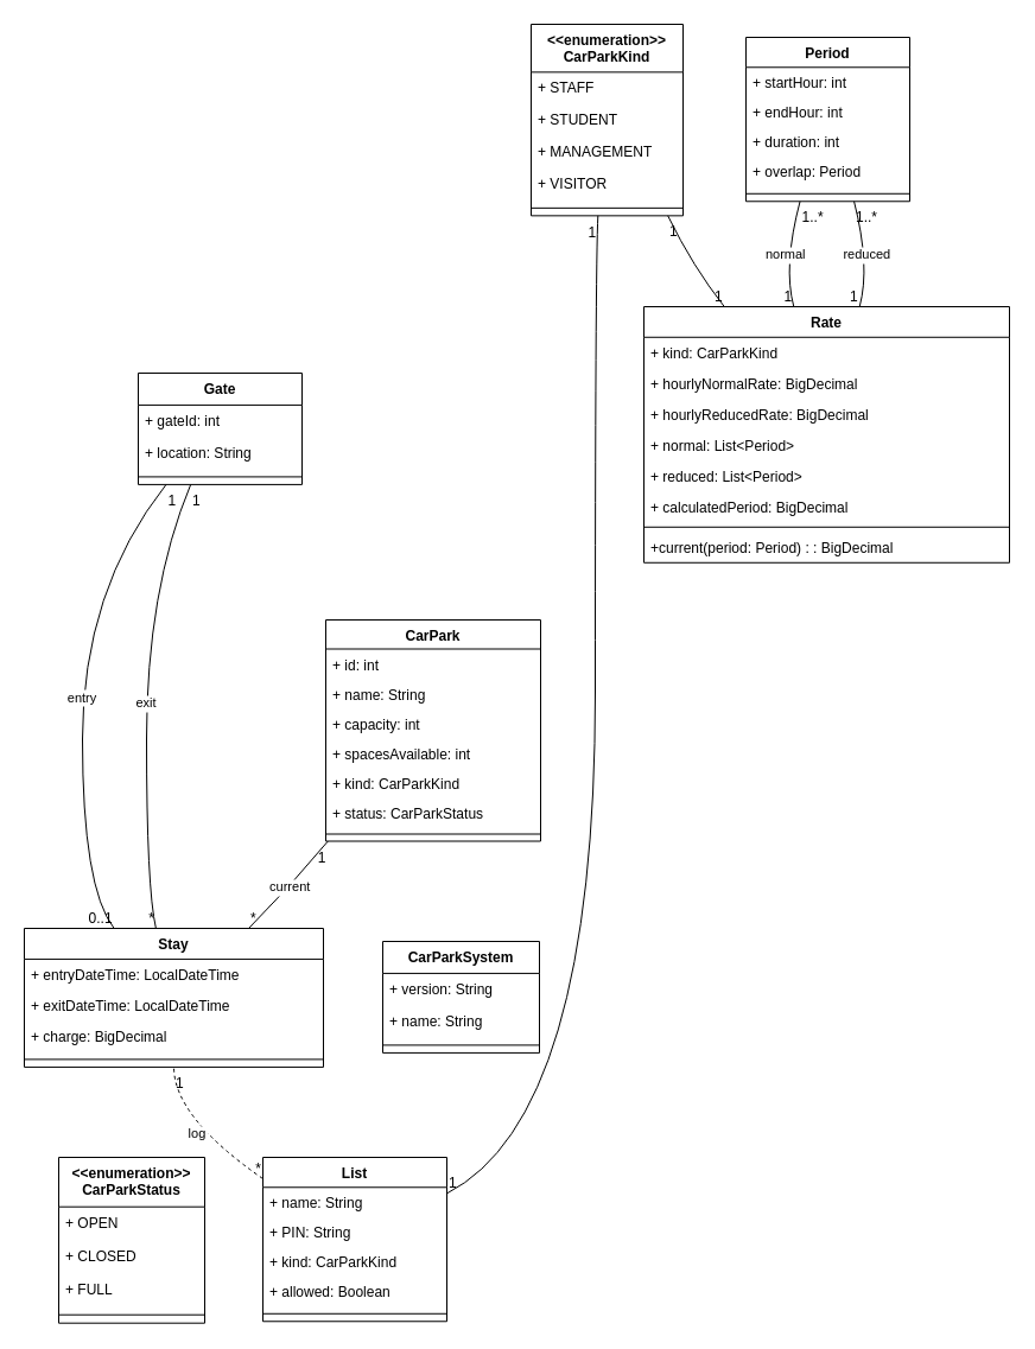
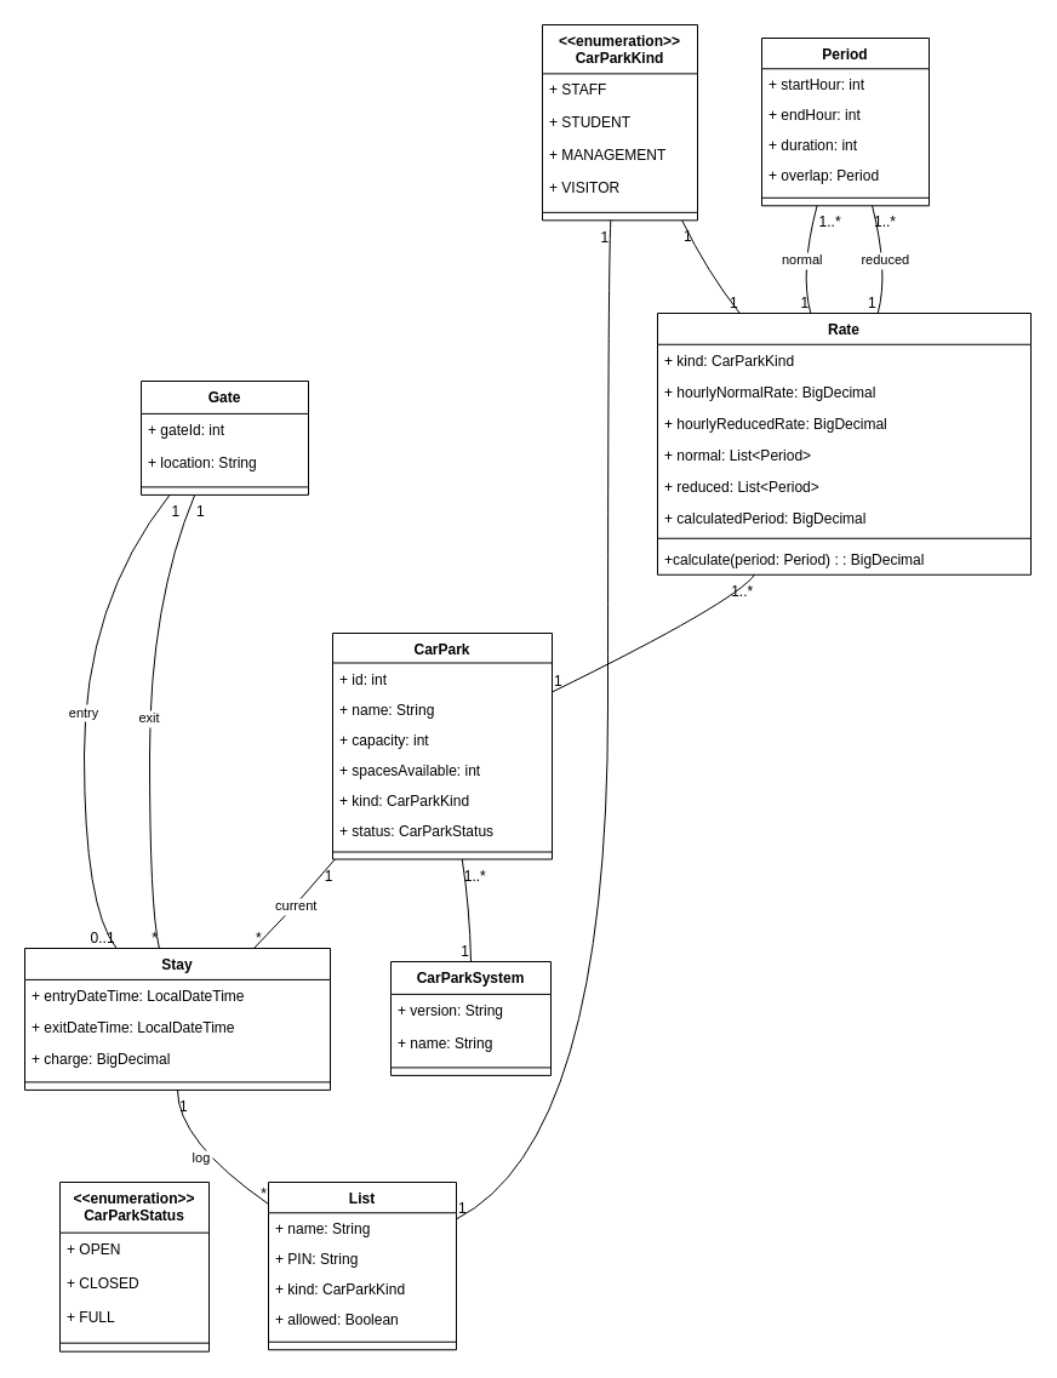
- <mxCell id="54" value="+current(period: Period) : : BigDecimal" style="text;strokeColor=none;fillColor=none;align=left;verticalAlign=top;spacingLeft=4;spacingRight=4;overflow=hidden;rotatable=0;points=[[0,0.5],[1,0.5]];portConstraint=eastwest;" parent="46" vertex="1"><mxGeometry y="189.775" width="308" height="26" as="geometry" /></mxCell>
+ <mxCell id="54" value="+calculate(period: Period) : : BigDecimal" style="text;strokeColor=none;fillColor=none;align=left;verticalAlign=top;spacingLeft=4;spacingRight=4;overflow=hidden;rotatable=0;points=[[0,0.5],[1,0.5]];portConstraint=eastwest;" parent="46" vertex="1"><mxGeometry y="189.775" width="308" height="26" as="geometry" /></mxCell>
+ <mxCell id="70" value="" style="curved=1;startArrow=none;endArrow=none;exitX=1;exitY=0.26;entryX=0.26;entryY=1;rounded=0;" parent="1" source="32" target="46" edge="1"><mxGeometry relative="1" as="geometry"><Array as="points"><mxPoint x="605" y="497" /></Array></mxGeometry></mxCell>
+ <mxCell id="71" value="1" style="edgeLabel;resizable=0;labelBackgroundColor=none;fontSize=12;align=left;verticalAlign=bottom;" parent="70" vertex="1"><mxGeometry x="-1" relative="1" as="geometry" /></mxCell>
+ <mxCell id="72" value="1..*" style="edgeLabel;resizable=0;labelBackgroundColor=none;fontSize=12;align=right;verticalAlign=top;" parent="70" vertex="1"><mxGeometry x="1" relative="1" as="geometry" /></mxCell>
+ <mxCell id="82" value="" style="curved=1;startArrow=none;endArrow=none;exitX=0.5;exitY=0;entryX=0.59;entryY=1;rounded=0;" parent="1" source="28" target="32" edge="1"><mxGeometry relative="1" as="geometry"><Array as="points"><mxPoint x="387" y="748" /></Array></mxGeometry></mxCell>
+ <mxCell id="83" value="1" style="edgeLabel;resizable=0;labelBackgroundColor=none;fontSize=12;align=right;verticalAlign=bottom;" parent="82" vertex="1"><mxGeometry x="-1" relative="1" as="geometry" /></mxCell>
+ <mxCell id="84" value="1..*" style="edgeLabel;resizable=0;labelBackgroundColor=none;fontSize=12;align=left;verticalAlign=top;" parent="82" vertex="1"><mxGeometry x="1" relative="1" as="geometry" /></mxCell>
- <mxCell id="58" value="log" style="curved=1;startArrow=none;endArrow=none;exitX=0;exitY=0.13;entryX=0.5;entryY=1;rounded=0;dashed=1;" parent="1" source="13" target="19" edge="1"><mxGeometry relative="1" as="geometry"><Array as="points"><mxPoint x="146" y="941" /></Array></mxGeometry></mxCell>
+ <mxCell id="58" value="log" style="curved=1;startArrow=none;endArrow=none;exitX=0;exitY=0.13;entryX=0.5;entryY=1;rounded=0;" parent="1" source="13" target="19" edge="1"><mxGeometry relative="1" as="geometry"><Array as="points"><mxPoint x="146" y="941" /></Array></mxGeometry></mxCell>
